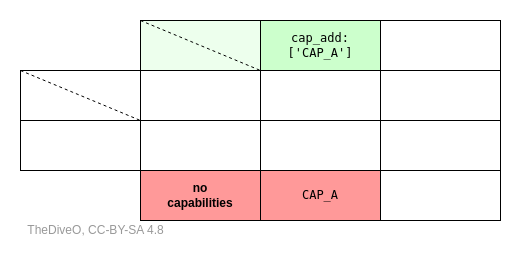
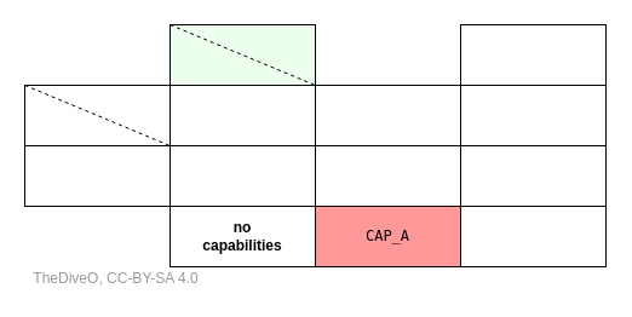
- <mxCell id="4" value="&lt;font face=&quot;monospace&quot;&gt;cap_add:&lt;br&gt;['CAP_A']&lt;/font&gt;" style="rounded=0;whiteSpace=wrap;html=1;fillColor=#CCFFCC;" parent="1" vertex="1"><mxGeometry x="260" width="120" height="50" as="geometry" y="20" /></mxCell>
- <mxCell id="13" value="&lt;b&gt;no&lt;br&gt;capabilities&lt;/b&gt;" style="rounded=0;whiteSpace=wrap;html=1;fillColor=#ff9999;" parent="1" vertex="1"><mxGeometry x="140" y="170" width="120" height="50" as="geometry" /></mxCell>
+ <mxCell id="13" value="&lt;b&gt;no&lt;br&gt;capabilities&lt;/b&gt;" style="rounded=0;whiteSpace=wrap;html=1;" parent="1" vertex="1"><mxGeometry x="140" y="170" width="120" height="50" as="geometry" /></mxCell>
- <mxCell id="18" value="TheDiveO, CC-BY-SA 4.8" style="text;html=1;resizable=0;autosize=1;align=center;verticalAlign=middle;points=[];fillColor=none;strokeColor=none;rounded=0;fontColor=#999999;" parent="1" vertex="1"><mxGeometry y="220" width="150" height="20" as="geometry" x="20" /></mxCell>
+ <mxCell id="18" value="TheDiveO, CC-BY-SA 4.0" style="text;html=1;resizable=0;autosize=1;align=center;verticalAlign=middle;points=[];fillColor=none;strokeColor=none;rounded=0;fontColor=#999999;" parent="1" vertex="1"><mxGeometry y="220" width="150" height="20" as="geometry" x="20" /></mxCell>
